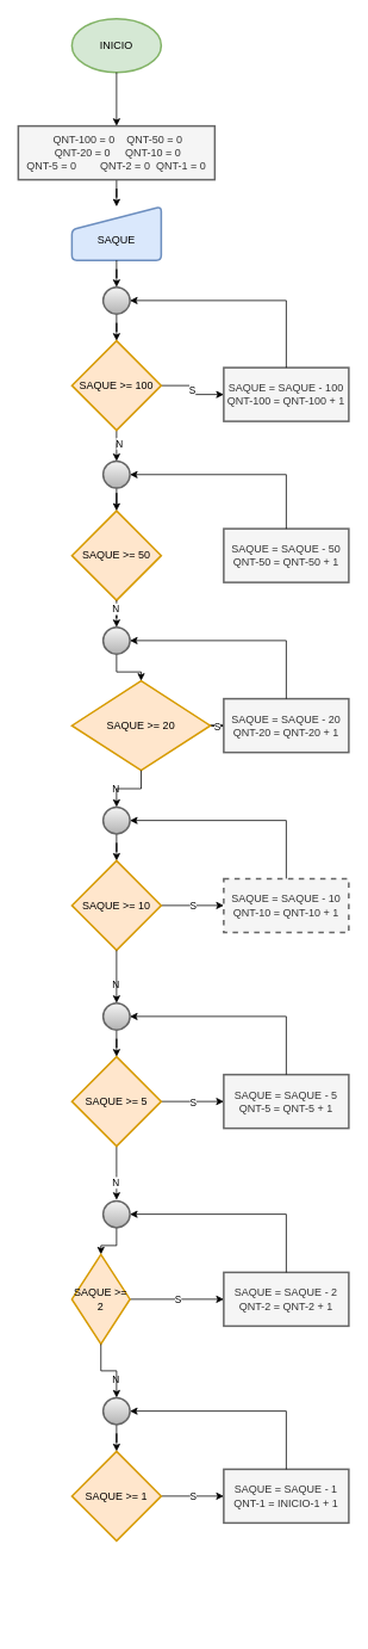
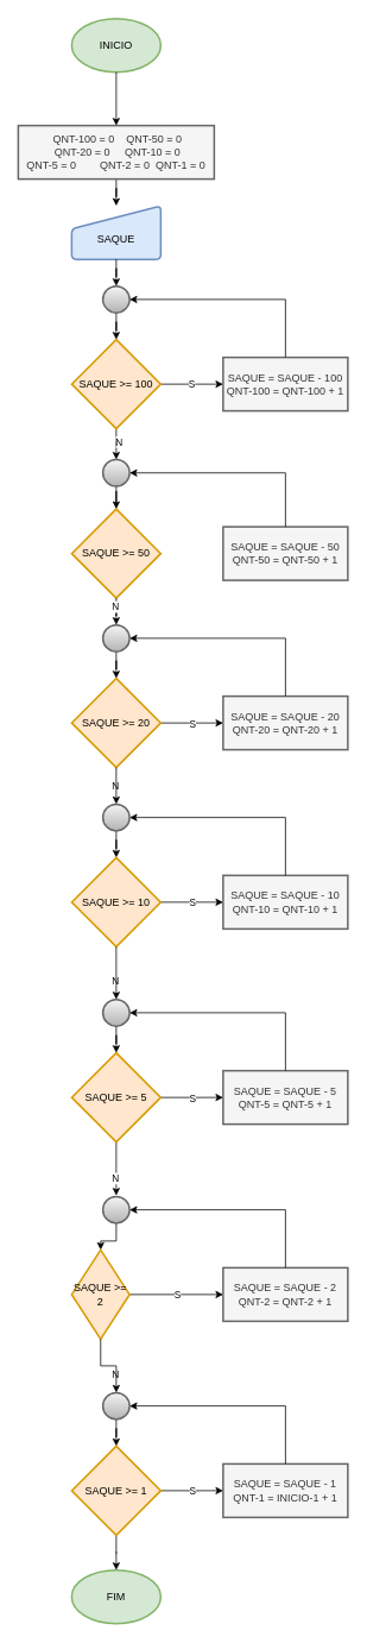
- <mxCell id="10" value="SAQUE = SAQUE - 100&lt;div&gt;QNT-100 = QNT-100 + 1&lt;/div&gt;" style="whiteSpace=wrap;html=1;fillColor=#f5f5f5;strokeColor=#666666;strokeWidth=2;fontColor=#333333;" vertex="1" parent="1"><mxGeometry x="250" y="410" width="140" height="60" as="geometry" /></mxCell>
+ <mxCell id="10" value="SAQUE = SAQUE - 100&lt;div&gt;QNT-100 = QNT-100 + 1&lt;/div&gt;" style="whiteSpace=wrap;html=1;fillColor=#f5f5f5;strokeColor=#666666;strokeWidth=2;fontColor=#333333;" vertex="1" parent="1"><mxGeometry x="250" y="400" width="140" height="60" as="geometry" /></mxCell>
- <mxCell id="18" value="SAQUE &amp;gt;= 20" style="strokeWidth=2;html=1;shape=mxgraph.flowchart.decision;whiteSpace=wrap;fillColor=#ffe6cc;strokeColor=#d79b00;" vertex="1" parent="1"><mxGeometry x="80" y="760" width="155" height="100" as="geometry" /></mxCell>
+ <mxCell id="18" value="SAQUE &amp;gt;= 20" style="strokeWidth=2;html=1;shape=mxgraph.flowchart.decision;whiteSpace=wrap;fillColor=#ffe6cc;strokeColor=#d79b00;" vertex="1" parent="1"><mxGeometry x="80" y="760" width="100" height="100" as="geometry" /></mxCell>
- <mxCell id="34" value="SAQUE = SAQUE - 10&lt;div&gt;QNT-10 = QNT-10 + 1&lt;/div&gt;" style="whiteSpace=wrap;html=1;fillColor=#f5f5f5;strokeColor=#666666;strokeWidth=2;fontColor=#333333;dashed=1;" vertex="1" parent="1"><mxGeometry x="250" y="981" width="140" height="60" as="geometry" /></mxCell>
+ <mxCell id="34" value="SAQUE = SAQUE - 10&lt;div&gt;QNT-10 = QNT-10 + 1&lt;/div&gt;" style="whiteSpace=wrap;html=1;fillColor=#f5f5f5;strokeColor=#666666;strokeWidth=2;fontColor=#333333;" vertex="1" parent="1"><mxGeometry x="250" y="981" width="140" height="60" as="geometry" /></mxCell>
+ <mxCell id="58" value="" style="edgeStyle=orthogonalEdgeStyle;rounded=0;orthogonalLoop=1;jettySize=auto;html=1;" edge="1" parent="1" source="59" target="67"><mxGeometry relative="1" as="geometry" /></mxCell>
+ <mxCell id="67" value="FIM" style="strokeWidth=2;html=1;shape=mxgraph.flowchart.start_1;whiteSpace=wrap;fillColor=#d5e8d4;strokeColor=#82b366;" vertex="1" parent="1"><mxGeometry x="80" y="1760" width="100" height="60" as="geometry" /></mxCell>
